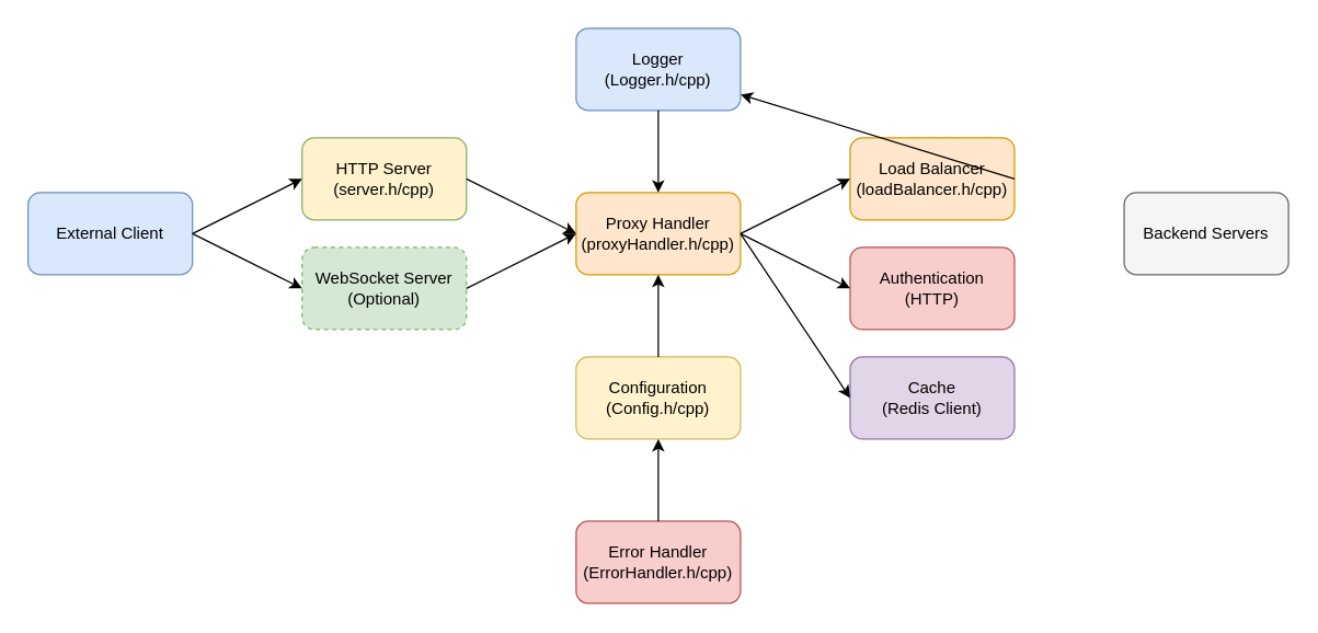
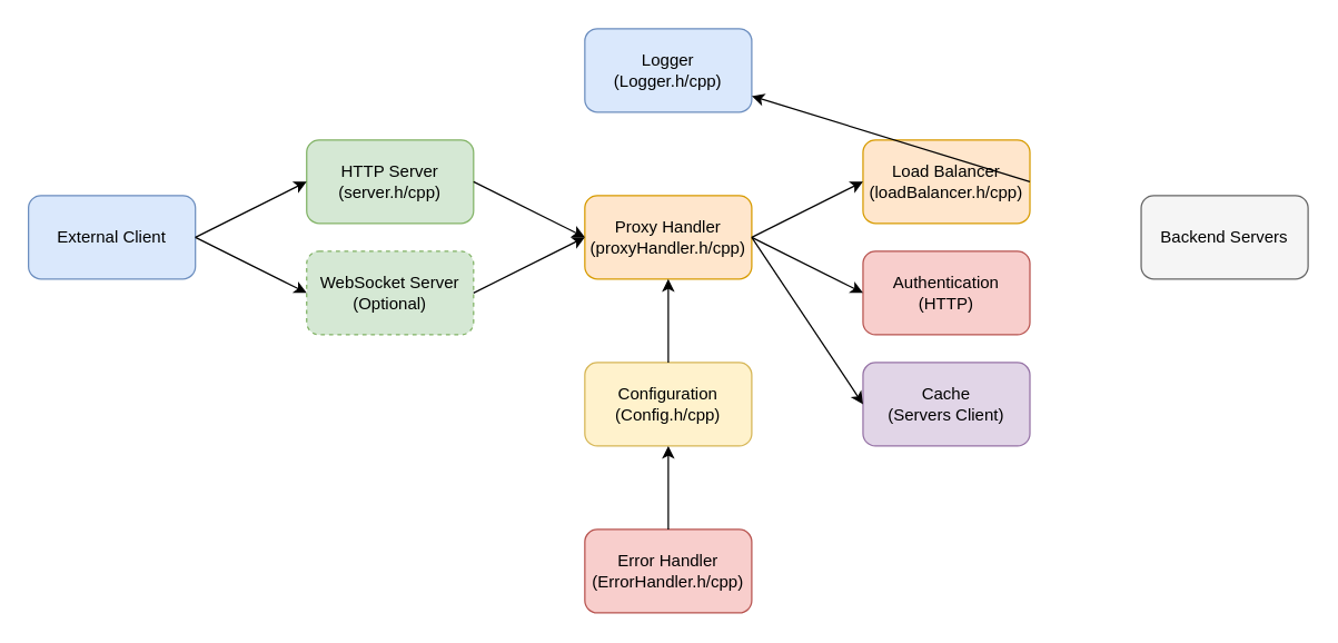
- <mxCell id="22" value="" style="endArrow=classic;html=1;exitX=0.5;exitY=1;entryX=0.5;entryY=0;" edge="1" parent="1" source="11" target="5"><mxGeometry width="50" height="50" relative="1" as="geometry" /></mxCell>
- <mxCell id="3" value="HTTP Server&#10;(server.h/cpp)" style="rounded=1;whiteSpace=wrap;html=1;fillColor=#fff2cc;strokeColor=#82b366;" vertex="1" parent="1"><mxGeometry x="220" y="100" width="120" height="60" as="geometry" /></mxCell>
+ <mxCell id="3" value="HTTP Server&#10;(server.h/cpp)" style="rounded=1;whiteSpace=wrap;html=1;fillColor=#d5e8d4;strokeColor=#82b366;" vertex="1" parent="1"><mxGeometry x="220" y="100" width="120" height="60" as="geometry" /></mxCell>
- <mxCell id="9" value="Cache&#10;(Redis Client)" style="rounded=1;whiteSpace=wrap;html=1;fillColor=#e1d5e7;strokeColor=#9673a6;" vertex="1" parent="1"><mxGeometry x="620" y="260" width="120" height="60" as="geometry" /></mxCell>
+ <mxCell id="9" value="Cache&#10;(Servers Client)" style="rounded=1;whiteSpace=wrap;html=1;fillColor=#e1d5e7;strokeColor=#9673a6;" vertex="1" parent="1"><mxGeometry x="620" y="260" width="120" height="60" as="geometry" /></mxCell>
